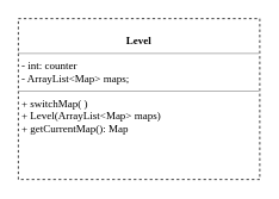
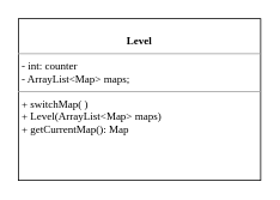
- <mxCell id="2" value="&lt;p style=&quot;margin:0px;margin-top:4px;text-align:center;&quot;&gt;&lt;br&gt;&lt;b&gt;Level&lt;/b&gt;&lt;/p&gt;&lt;hr size=&quot;1&quot;&gt;&lt;p style=&quot;margin:0px;margin-left:4px;&quot;&gt;- int: counter&lt;/p&gt;&lt;p style=&quot;margin:0px;margin-left:4px;&quot;&gt;- ArrayList&amp;lt;Map&amp;gt; maps;&lt;/p&gt;&lt;hr size=&quot;1&quot;&gt;&lt;p style=&quot;margin:0px;margin-left:4px;&quot;&gt;+ switchMap( )&lt;br&gt;+ Level(ArrayList&amp;lt;Map&amp;gt; maps)&lt;/p&gt;&lt;p style=&quot;margin:0px;margin-left:4px;&quot;&gt;+ getCurrentMap(): Map&lt;/p&gt;&lt;p style=&quot;margin:0px;margin-left:4px;&quot;&gt;&lt;br&gt;&lt;/p&gt;" style="verticalAlign=top;align=left;overflow=fill;fontSize=12;fontFamily=Lucida Console;html=1;dashed=1;" parent="1" vertex="1"><mxGeometry x="20" y="20" width="270" height="180" as="geometry" /></mxCell>
+ <mxCell id="2" value="&lt;p style=&quot;margin:0px;margin-top:4px;text-align:center;&quot;&gt;&lt;br&gt;&lt;b&gt;Level&lt;/b&gt;&lt;/p&gt;&lt;hr size=&quot;1&quot;&gt;&lt;p style=&quot;margin:0px;margin-left:4px;&quot;&gt;- int: counter&lt;/p&gt;&lt;p style=&quot;margin:0px;margin-left:4px;&quot;&gt;- ArrayList&amp;lt;Map&amp;gt; maps;&lt;/p&gt;&lt;hr size=&quot;1&quot;&gt;&lt;p style=&quot;margin:0px;margin-left:4px;&quot;&gt;+ switchMap( )&lt;br&gt;+ Level(ArrayList&amp;lt;Map&amp;gt; maps)&lt;/p&gt;&lt;p style=&quot;margin:0px;margin-left:4px;&quot;&gt;+ getCurrentMap(): Map&lt;/p&gt;&lt;p style=&quot;margin:0px;margin-left:4px;&quot;&gt;&lt;br&gt;&lt;/p&gt;" style="verticalAlign=top;align=left;overflow=fill;fontSize=12;fontFamily=Lucida Console;html=1;" parent="1" vertex="1"><mxGeometry x="20" y="20" width="270" height="180" as="geometry" /></mxCell>
